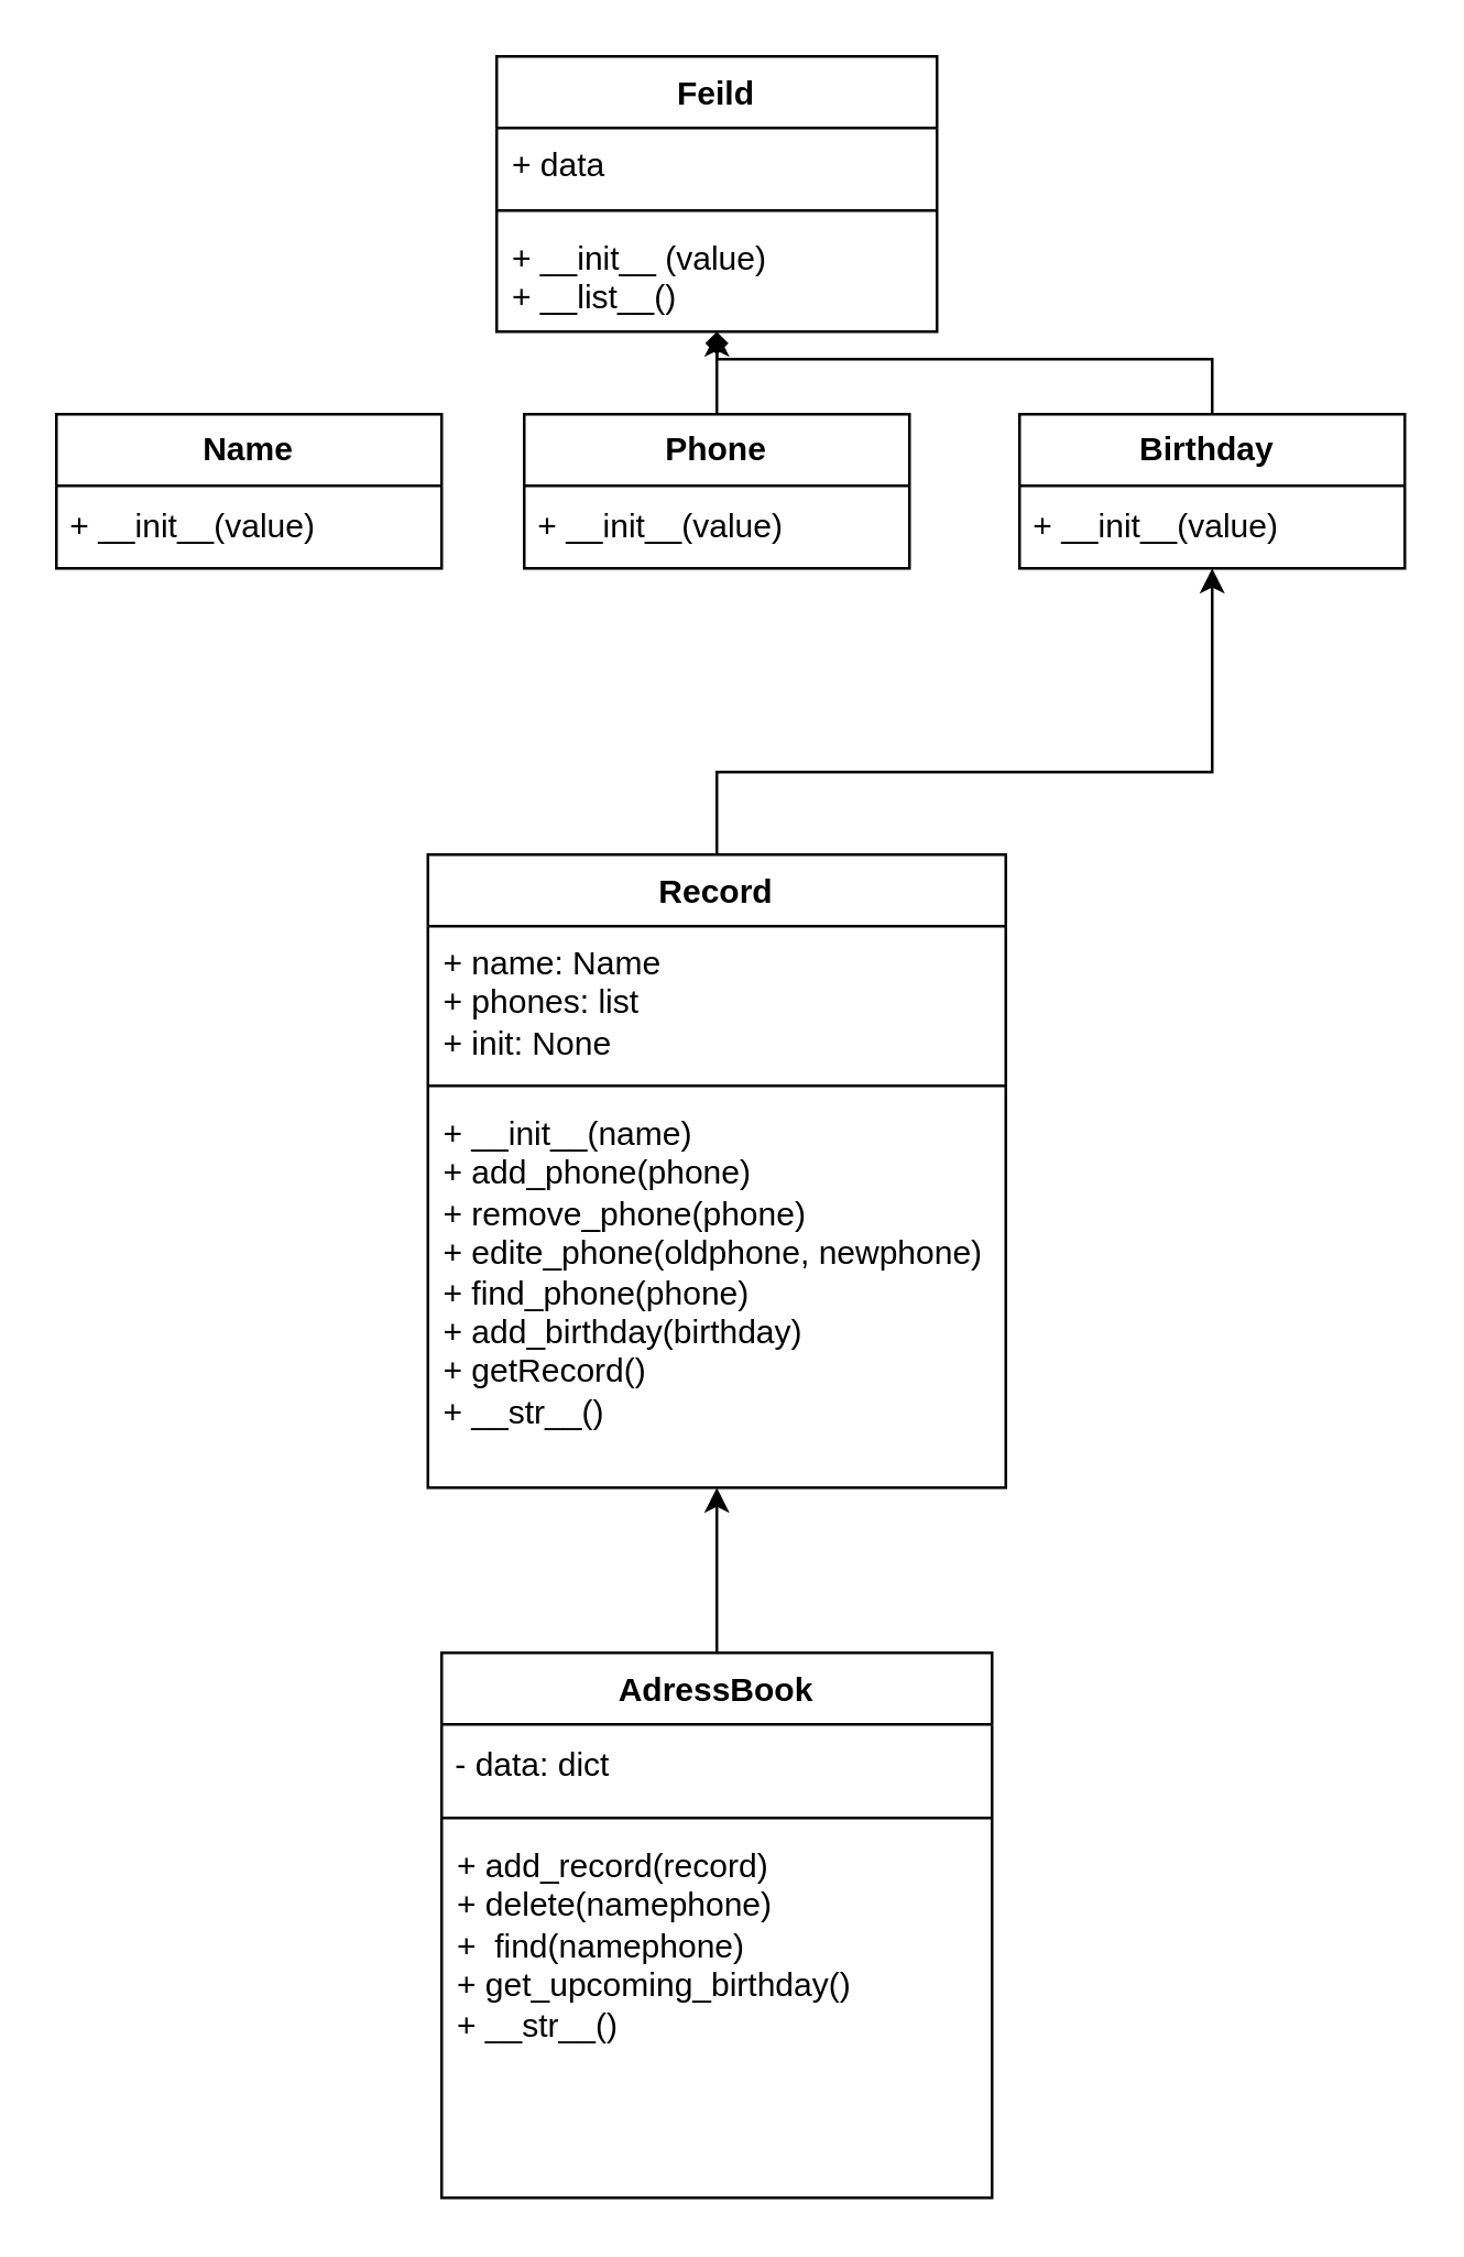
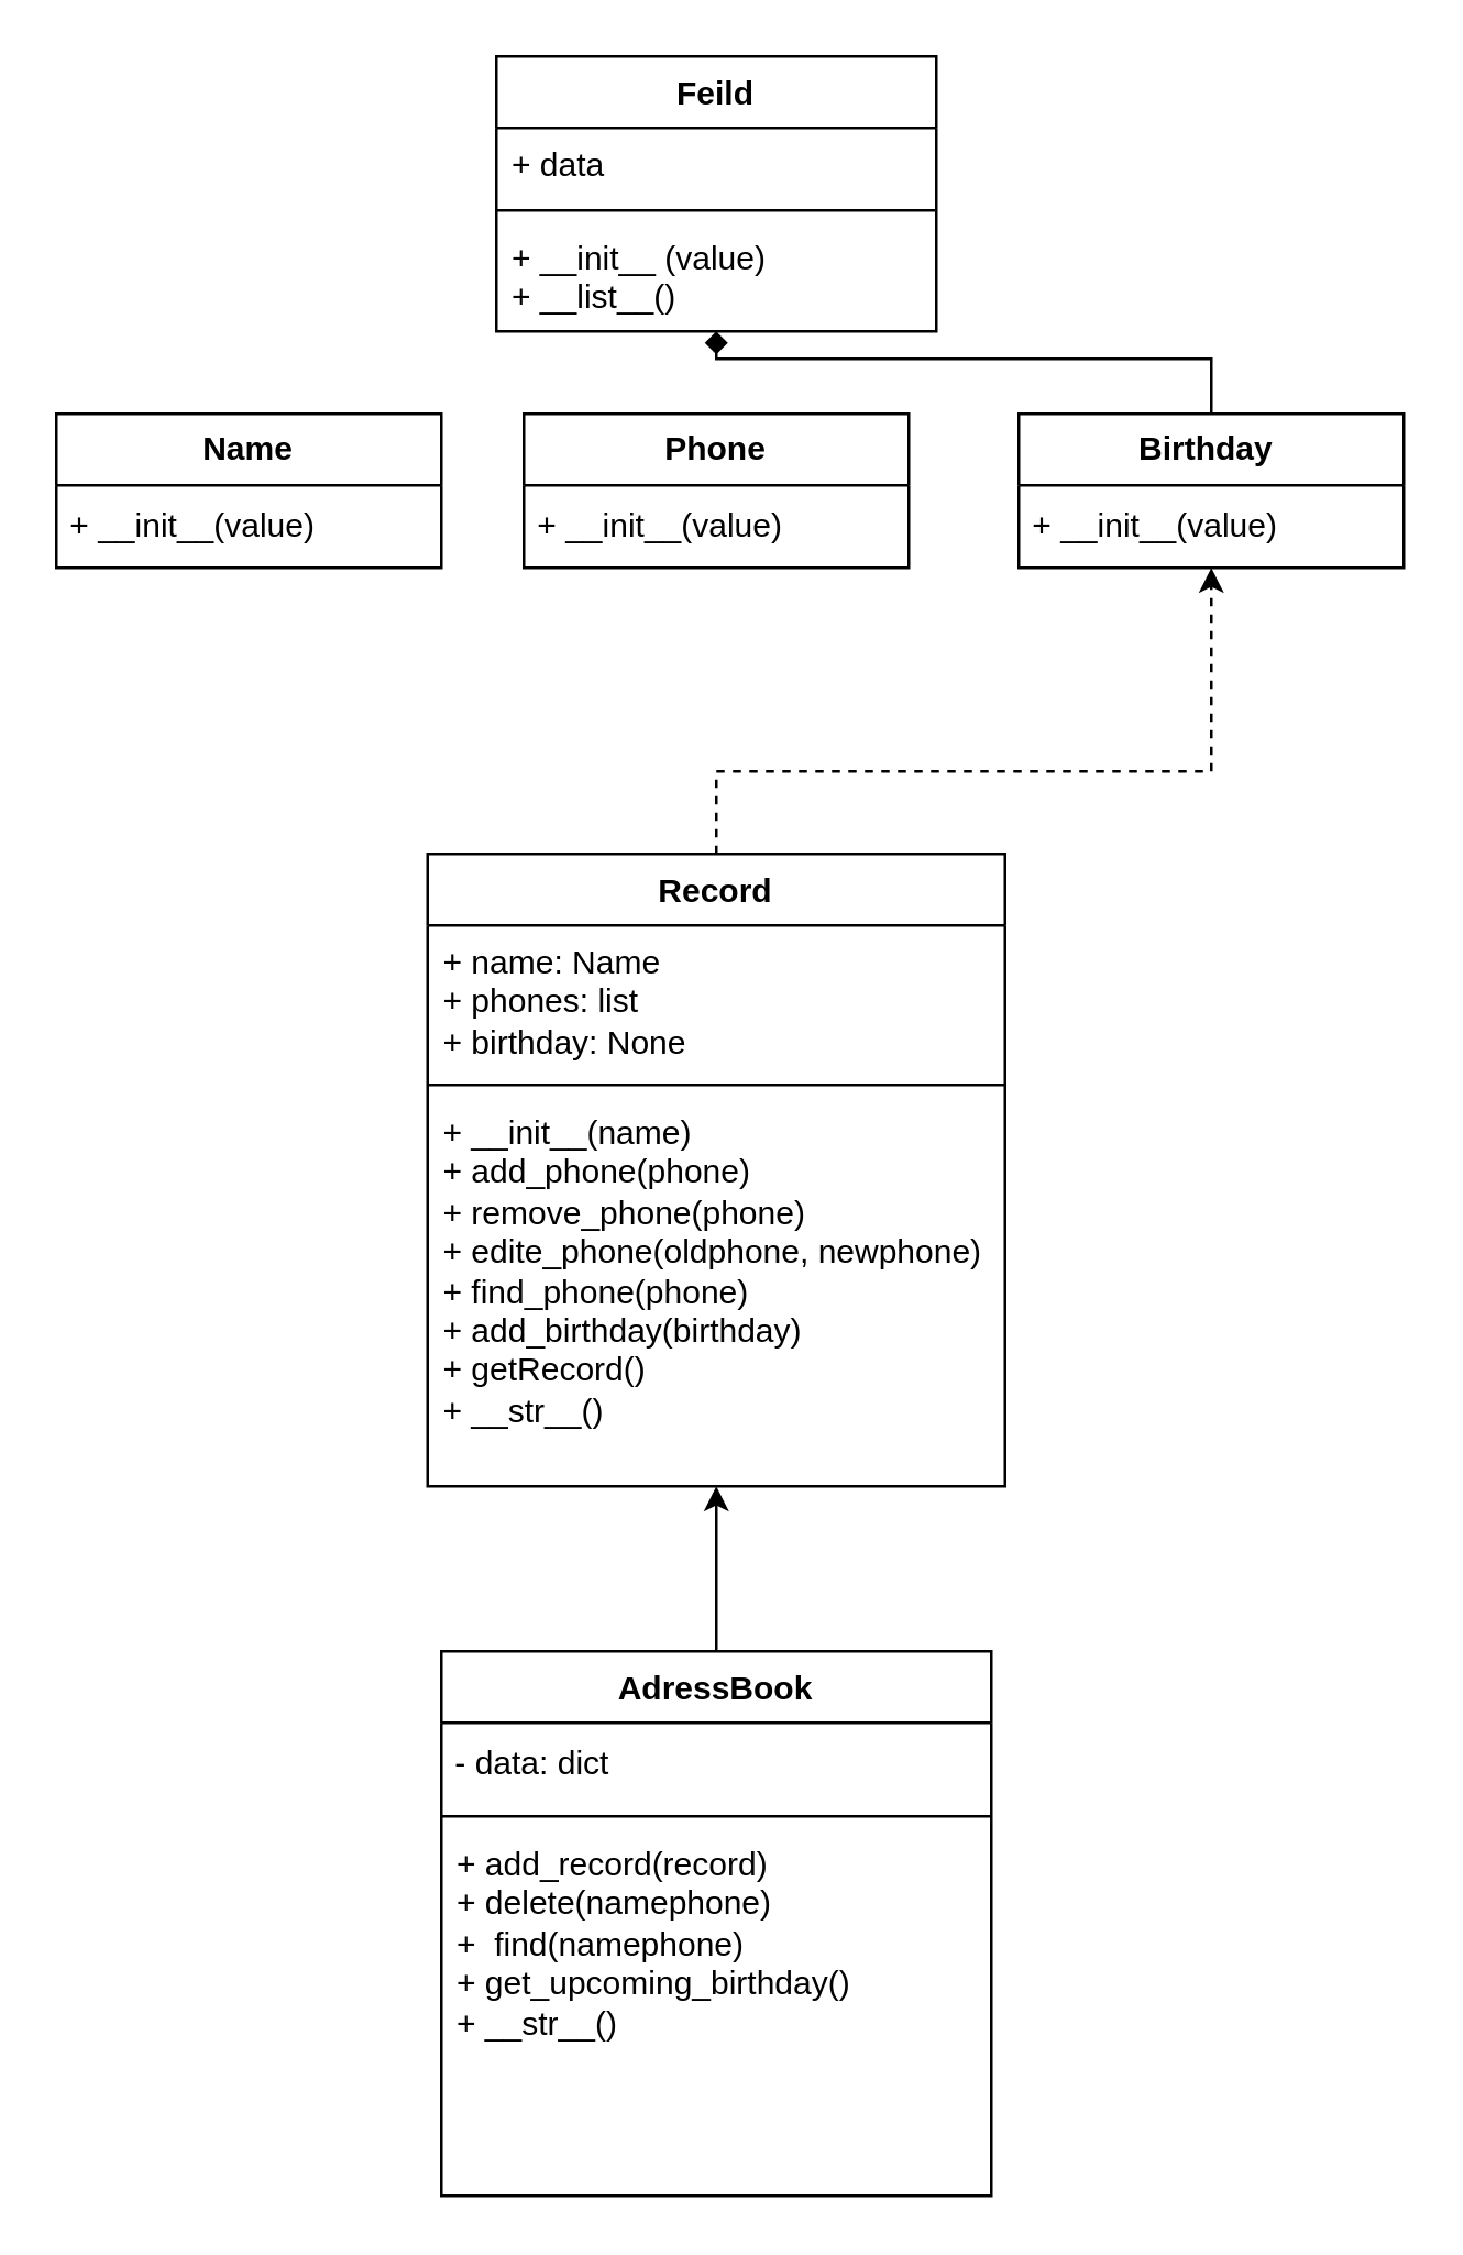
- <mxCell id="8" style="edgeStyle=orthogonalEdgeStyle;rounded=0;orthogonalLoop=1;jettySize=auto;html=1;" edge="1" parent="1" source="9" target="2"><mxGeometry relative="1" as="geometry" /></mxCell>
- <mxCell id="14" style="edgeStyle=orthogonalEdgeStyle;rounded=0;orthogonalLoop=1;jettySize=auto;html=1;" edge="1" parent="1" source="15" target="12"><mxGeometry relative="1" as="geometry"><Array as="points"><mxPoint x="260" y="280" /><mxPoint x="440" y="280" /></Array></mxGeometry></mxCell>
+ <mxCell id="14" style="edgeStyle=orthogonalEdgeStyle;rounded=0;orthogonalLoop=1;jettySize=auto;html=1;dashed=1;" edge="1" parent="1" source="15" target="12"><mxGeometry relative="1" as="geometry"><Array as="points"><mxPoint x="260" y="280" /><mxPoint x="440" y="280" /></Array></mxGeometry></mxCell>
- <mxCell id="16" value="+ name: Name&lt;div&gt;+ phones: list&lt;/div&gt;&lt;div&gt;+ init: None&lt;/div&gt;" style="text;strokeColor=none;fillColor=none;align=left;verticalAlign=top;spacingLeft=4;spacingRight=4;overflow=hidden;rotatable=0;points=[[0,0.5],[1,0.5]];portConstraint=eastwest;whiteSpace=wrap;html=1;" vertex="1" parent="15"><mxGeometry y="26" width="210" height="54" as="geometry" /></mxCell>
+ <mxCell id="16" value="+ name: Name&lt;div&gt;+ phones: list&lt;/div&gt;&lt;div&gt;+ birthday: None&lt;/div&gt;" style="text;strokeColor=none;fillColor=none;align=left;verticalAlign=top;spacingLeft=4;spacingRight=4;overflow=hidden;rotatable=0;points=[[0,0.5],[1,0.5]];portConstraint=eastwest;whiteSpace=wrap;html=1;" vertex="1" parent="15"><mxGeometry y="26" width="210" height="54" as="geometry" /></mxCell>
